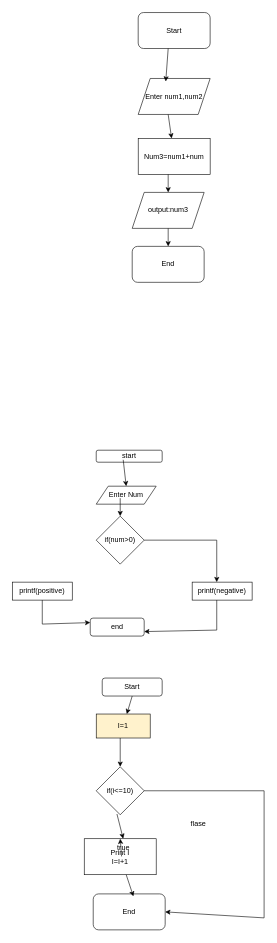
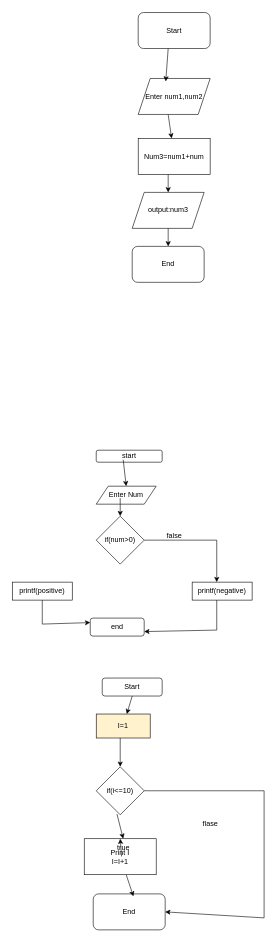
+ <mxCell id="19" value="false" style="text;html=1;align=center;verticalAlign=middle;resizable=0;points=[];autosize=1;strokeColor=none;fillColor=none;" vertex="1" parent="1"><mxGeometry x="265" y="878" width="50" height="30" as="geometry" /></mxCell>
- <mxCell id="32" value="flase" style="text;html=1;align=center;verticalAlign=middle;resizable=0;points=[];autosize=1;strokeColor=none;fillColor=none;" vertex="1" parent="1"><mxGeometry x="305" y="1358" width="50" height="30" as="geometry" /></mxCell>
+ <mxCell id="32" value="flase" style="text;html=1;align=center;verticalAlign=middle;resizable=0;points=[];autosize=1;strokeColor=none;fillColor=none;" vertex="1" parent="1"><mxGeometry x="325" y="1358" width="50" height="30" as="geometry" /></mxCell>
